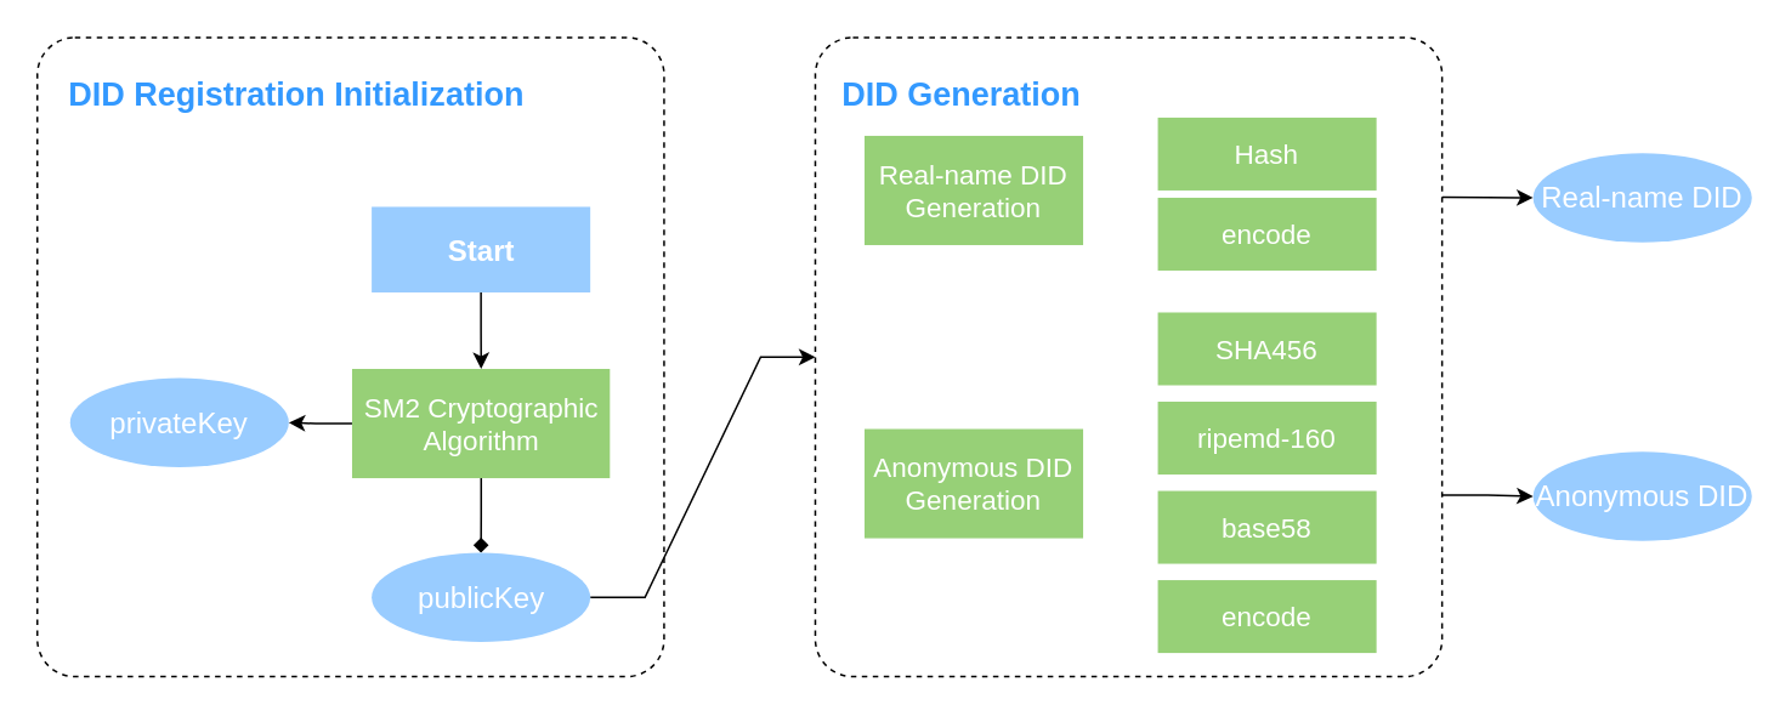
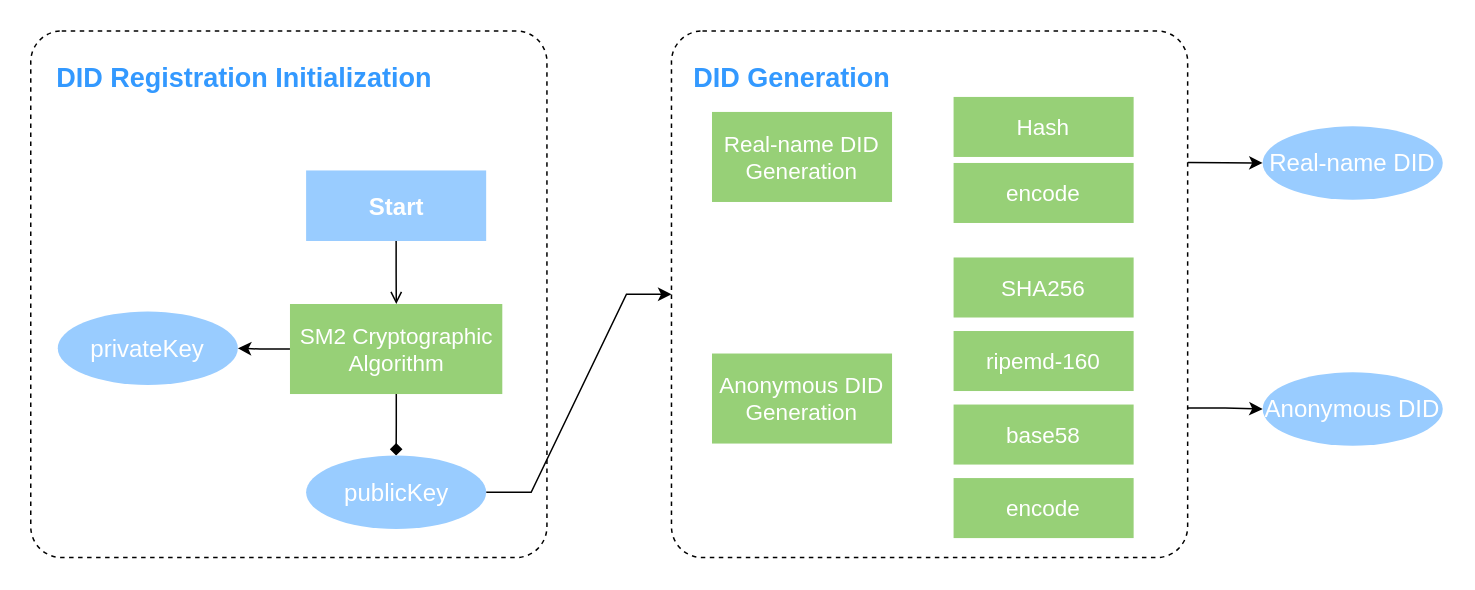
- <mxCell id="19" value="SHA456" style="rounded=0;whiteSpace=wrap;html=1;align=center;verticalAlign=middle;fontFamily=Helvetica;fontSize=15;fontColor=#FFFFFF;fontStyle=0;fillColor=#97D077;strokeColor=none;" vertex="1" parent="1"><mxGeometry x="635" y="171" width="120" height="40" as="geometry" /></mxCell>
+ <mxCell id="19" value="SHA256" style="rounded=0;whiteSpace=wrap;html=1;align=center;verticalAlign=middle;fontFamily=Helvetica;fontSize=15;fontColor=#FFFFFF;fontStyle=0;fillColor=#97D077;strokeColor=none;" vertex="1" parent="1"><mxGeometry x="635" y="171" width="120" height="40" as="geometry" /></mxCell>
- <mxCell id="7" style="edgeStyle=orthogonalEdgeStyle;rounded=0;orthogonalLoop=1;jettySize=auto;html=1;" edge="1" parent="1" source="8" target="11"><mxGeometry relative="1" as="geometry" /></mxCell>
+ <mxCell id="7" style="edgeStyle=orthogonalEdgeStyle;rounded=0;orthogonalLoop=1;jettySize=auto;html=1;endArrow=open;" edge="1" parent="1" source="8" target="11"><mxGeometry relative="1" as="geometry" /></mxCell>
